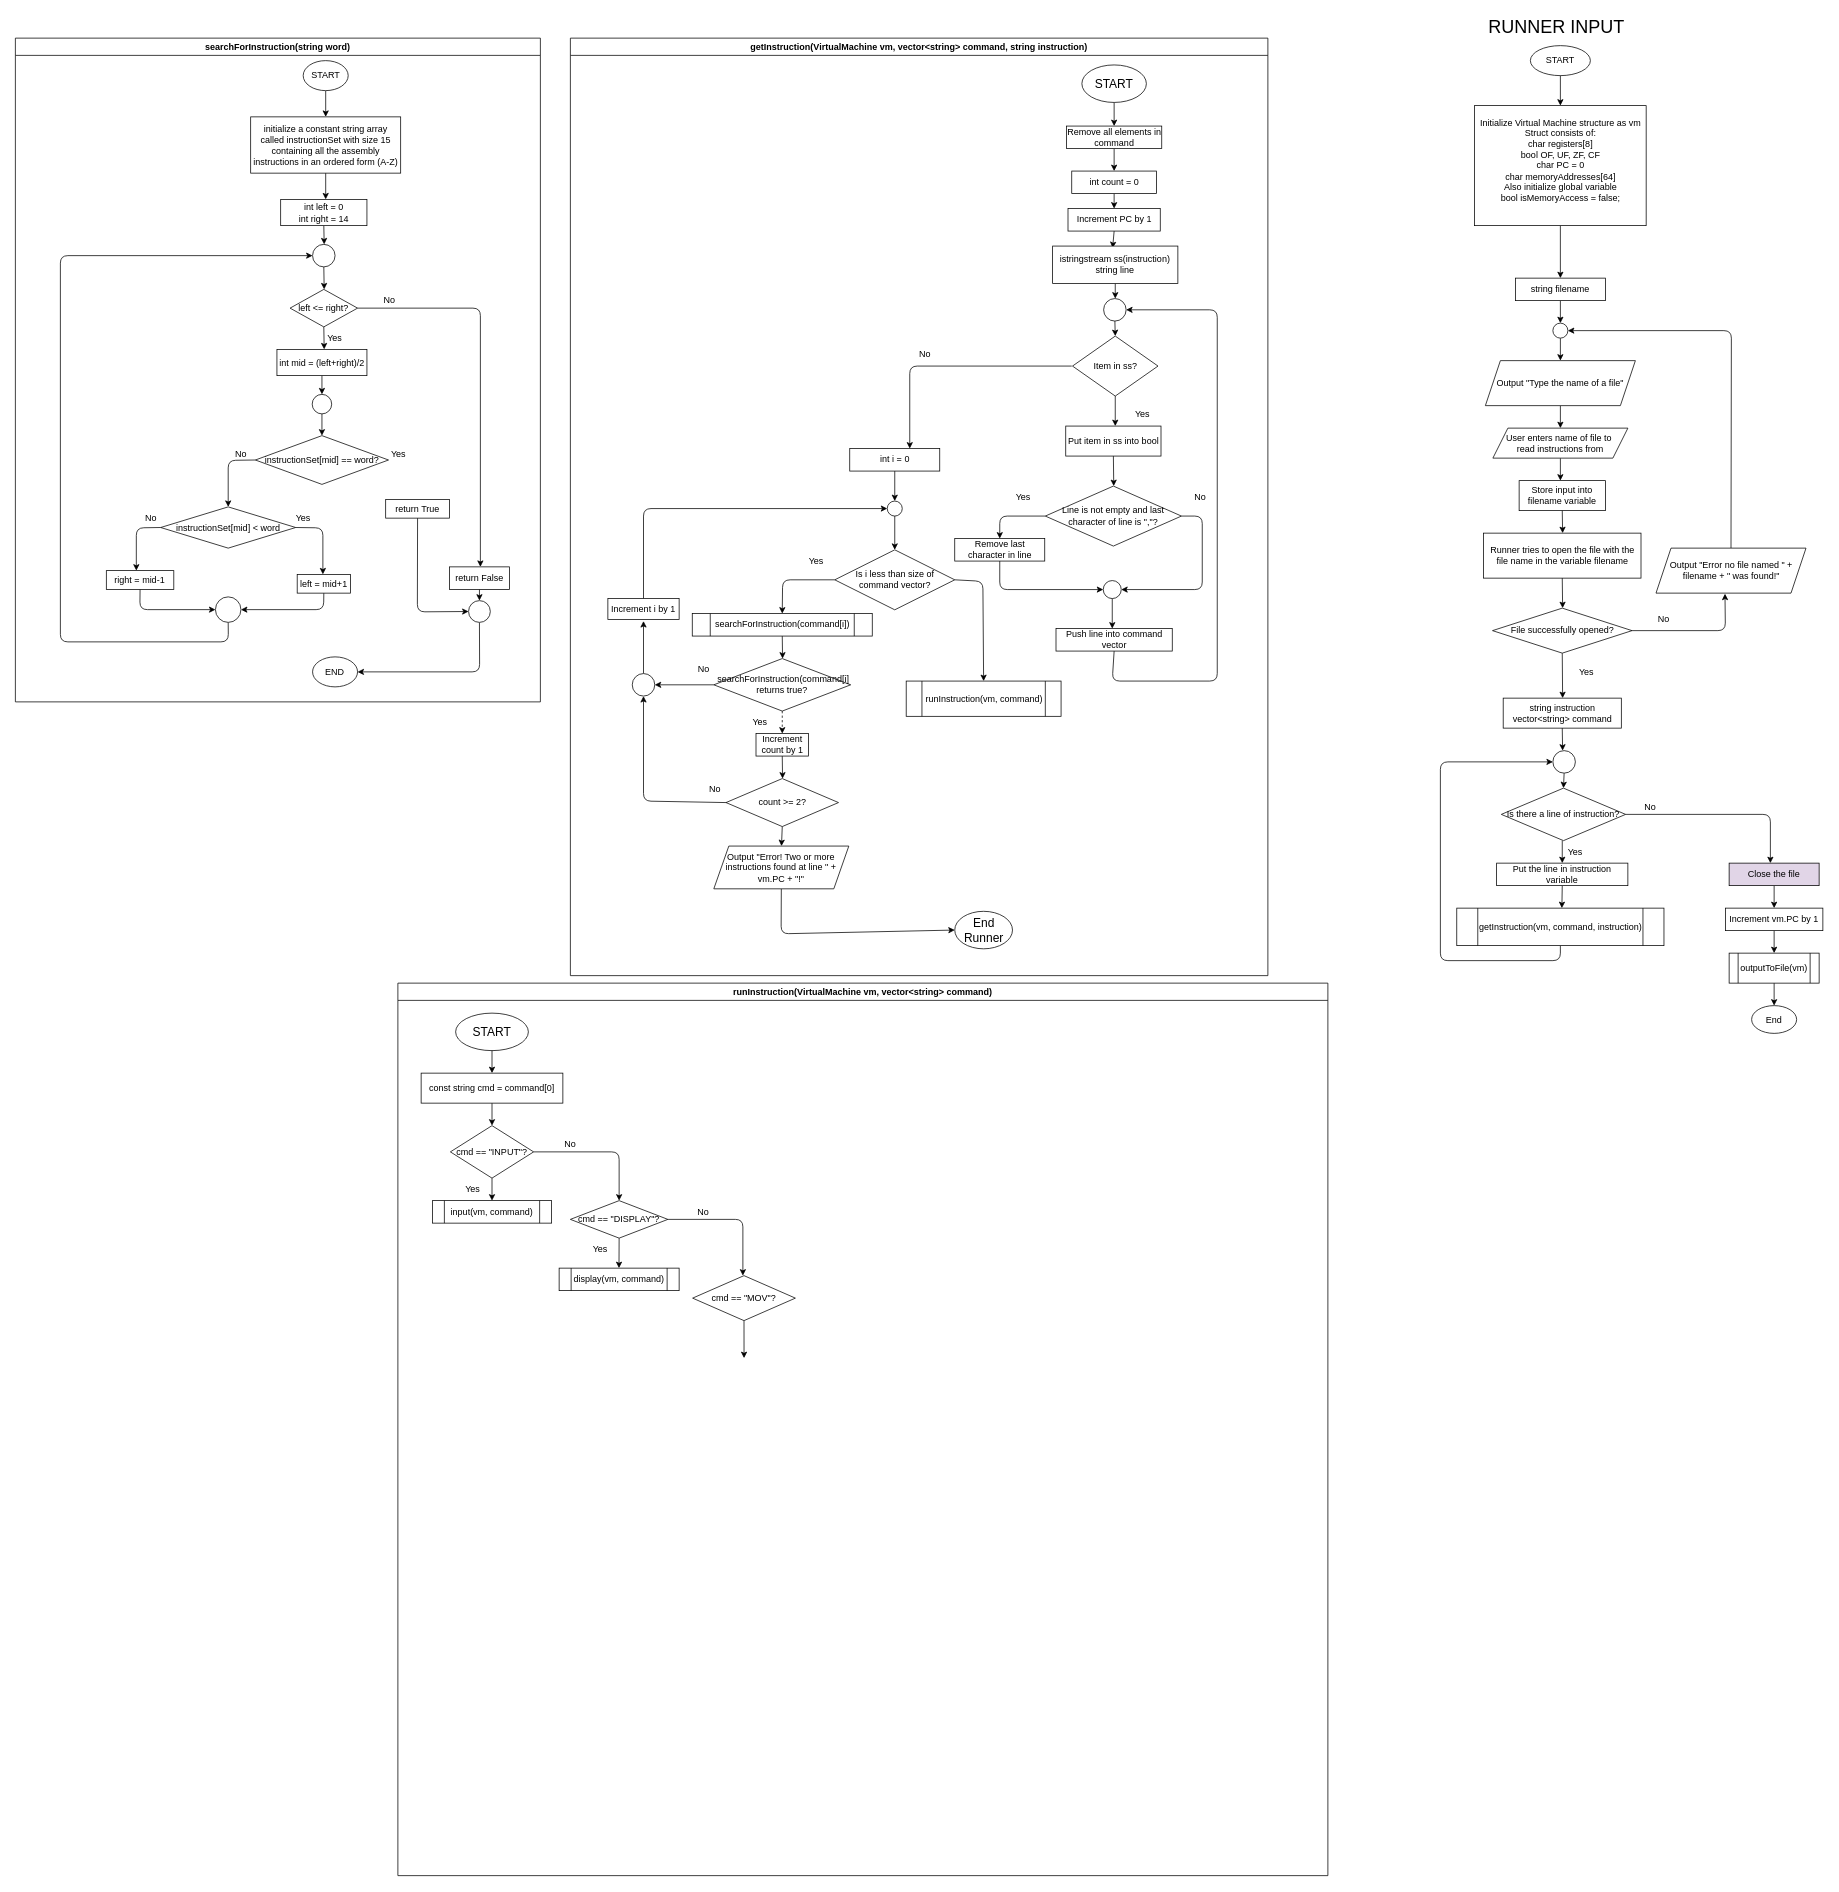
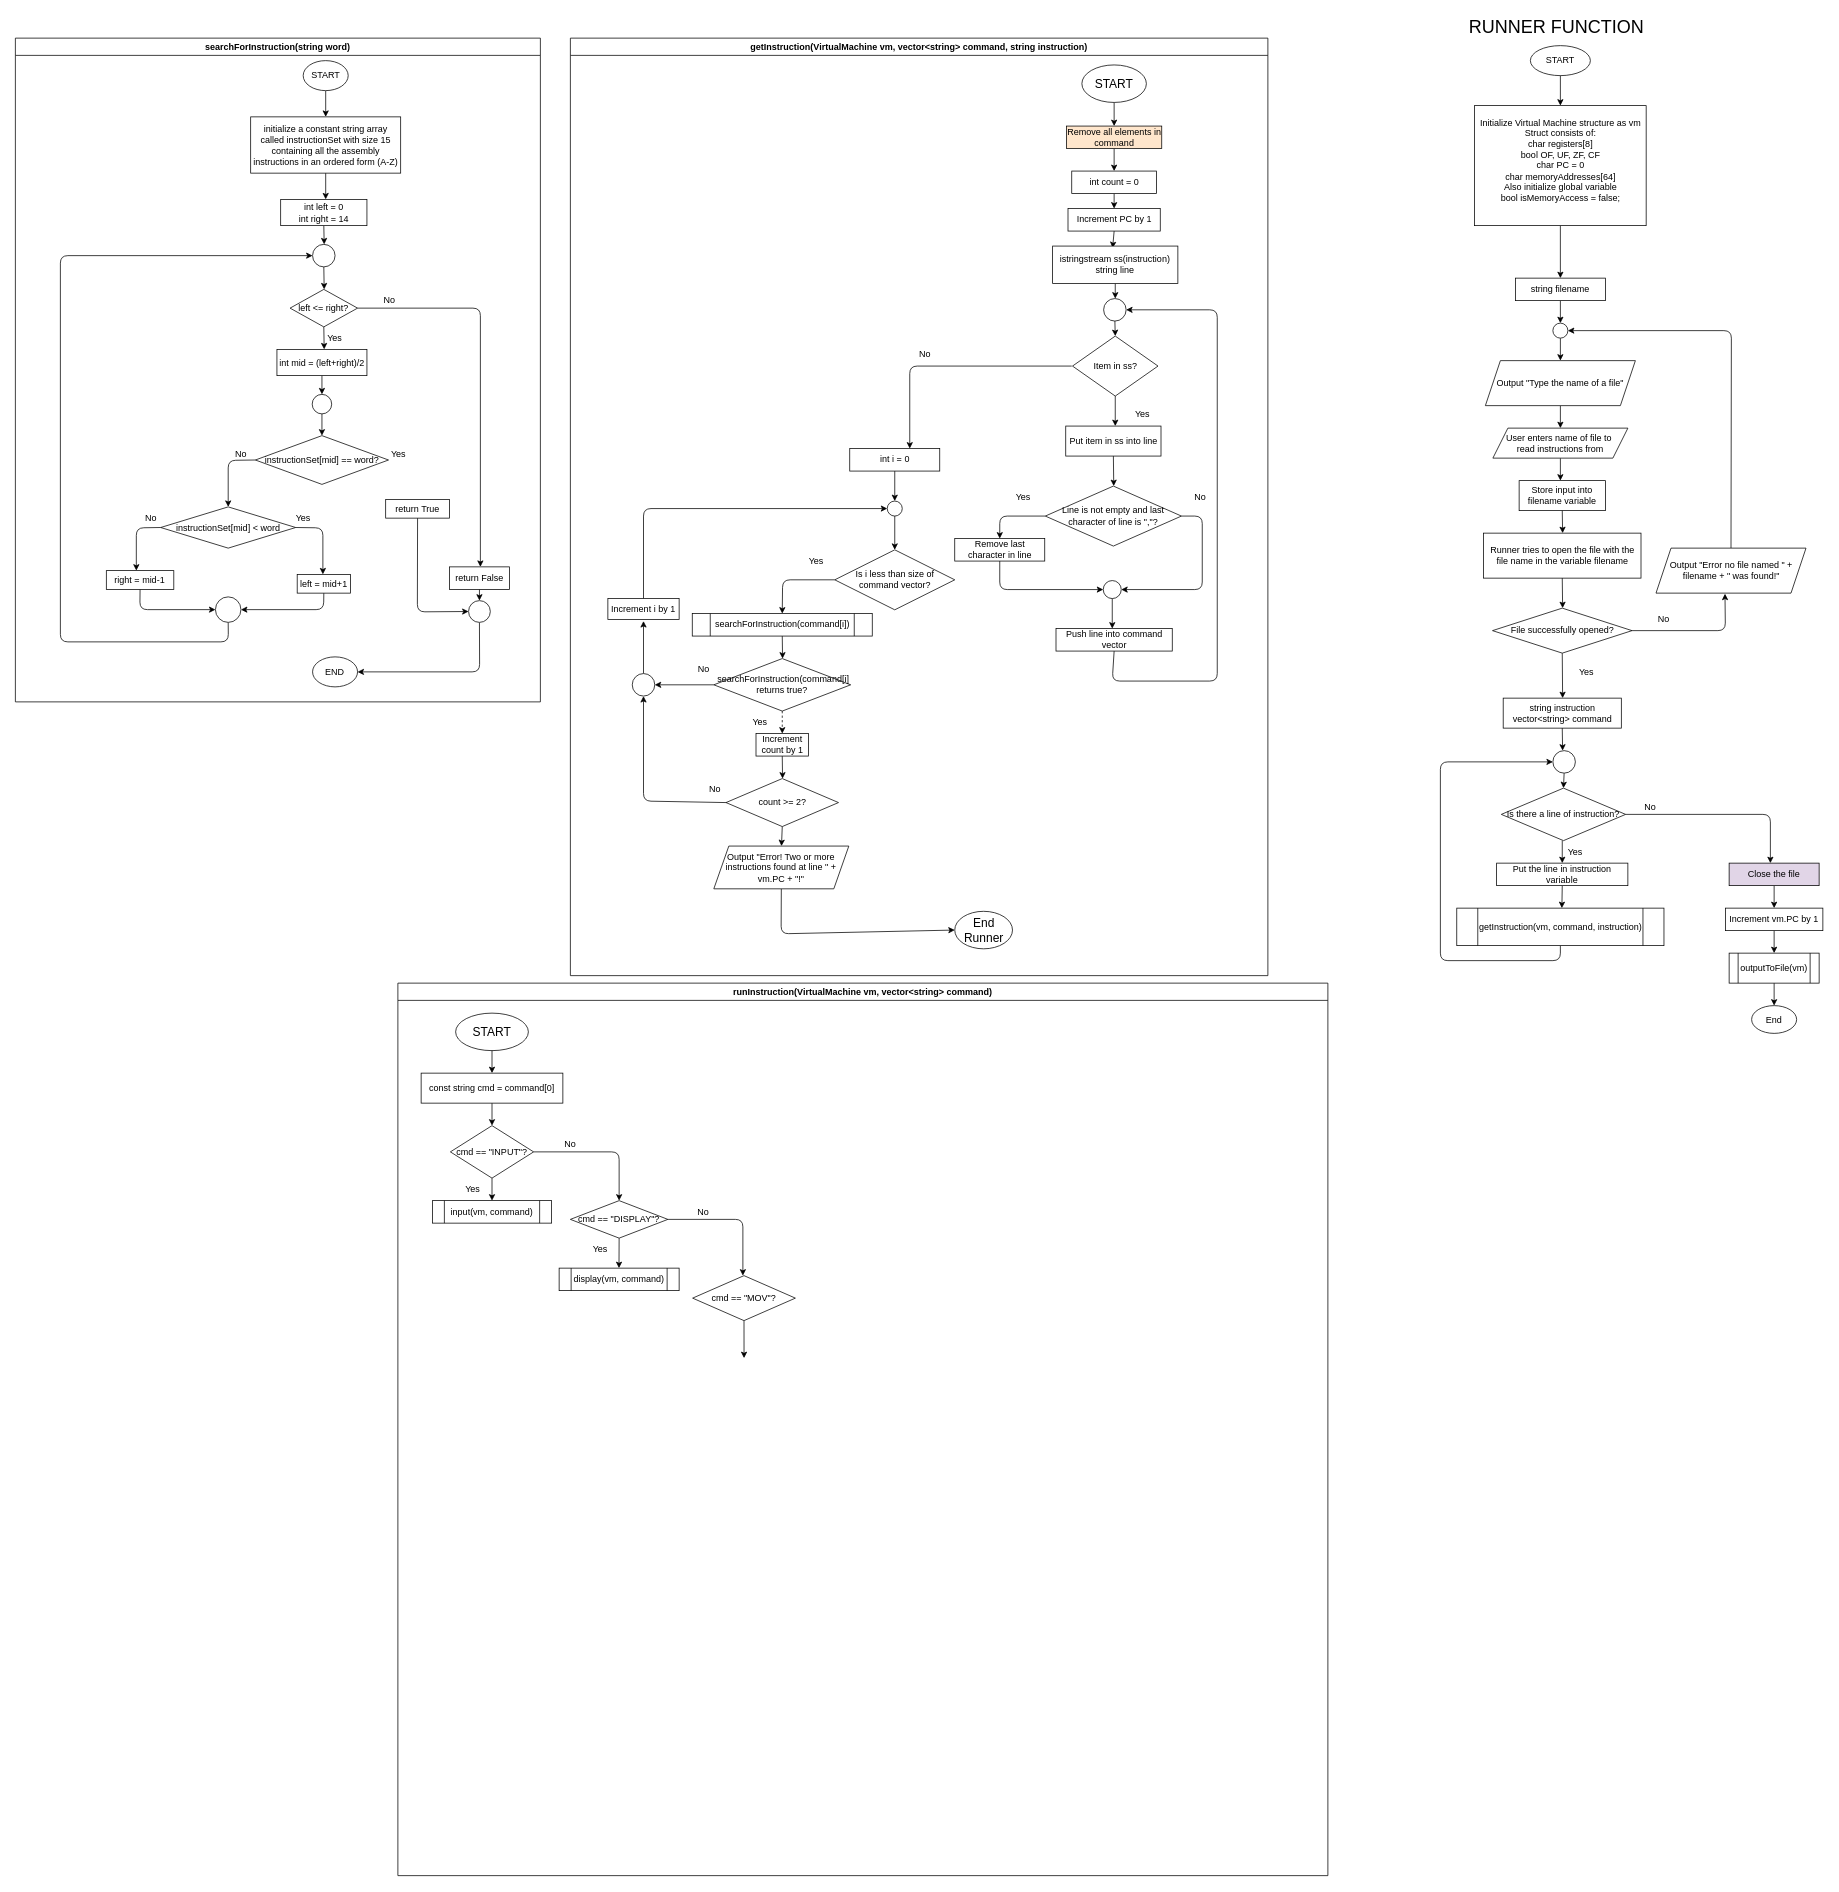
- <mxCell id="164" value="&lt;font style=&quot;font-size: 24px;&quot;&gt;RUNNER INPUT&lt;/font&gt;" style="text;html=1;align=center;verticalAlign=middle;whiteSpace=wrap;rounded=0;" parent="1" vertex="1"><mxGeometry x="1920" y="20" width="310" height="30" as="geometry" /></mxCell>
+ <mxCell id="164" value="&lt;font style=&quot;font-size: 24px;&quot;&gt;RUNNER FUNCTION&lt;/font&gt;" style="text;html=1;align=center;verticalAlign=middle;whiteSpace=wrap;rounded=0;" parent="1" vertex="1"><mxGeometry x="1920" y="20" width="310" height="30" as="geometry" /></mxCell>
- <mxCell id="85" value="Remove all elements in command" style="rounded=0;whiteSpace=wrap;html=1;" parent="83" vertex="1"><mxGeometry x="661.5" y="117.25" width="127" height="30" as="geometry" /></mxCell>
+ <mxCell id="85" value="Remove all elements in command" style="rounded=0;whiteSpace=wrap;html=1;fillColor=#ffe6cc;" parent="83" vertex="1"><mxGeometry x="661.5" y="117.25" width="127" height="30" as="geometry" /></mxCell>
- <mxCell id="100" value="Put item in ss into bool" style="rounded=0;whiteSpace=wrap;html=1;" parent="83" vertex="1"><mxGeometry x="660.5" y="517.25" width="127" height="40" as="geometry" /></mxCell>
+ <mxCell id="100" value="Put item in ss into line" style="rounded=0;whiteSpace=wrap;html=1;" parent="83" vertex="1"><mxGeometry x="660.5" y="517.25" width="127" height="40" as="geometry" /></mxCell>
- <mxCell id="115" style="edgeStyle=none;html=1;exitX=1;exitY=0.5;exitDx=0;exitDy=0;entryX=0.5;entryY=0;entryDx=0;entryDy=0;" parent="83" source="116" target="140" edge="1"><mxGeometry relative="1" as="geometry"><mxPoint x="550" y="854.25" as="targetPoint" /><Array as="points"><mxPoint x="550" y="724.25" /></Array></mxGeometry></mxCell>
- <mxCell id="140" value="runInstruction(vm, command)" style="shape=process;whiteSpace=wrap;html=1;backgroundOutline=1;" parent="83" vertex="1"><mxGeometry x="447.75" y="857.25" width="206.5" height="47" as="geometry" /></mxCell>
